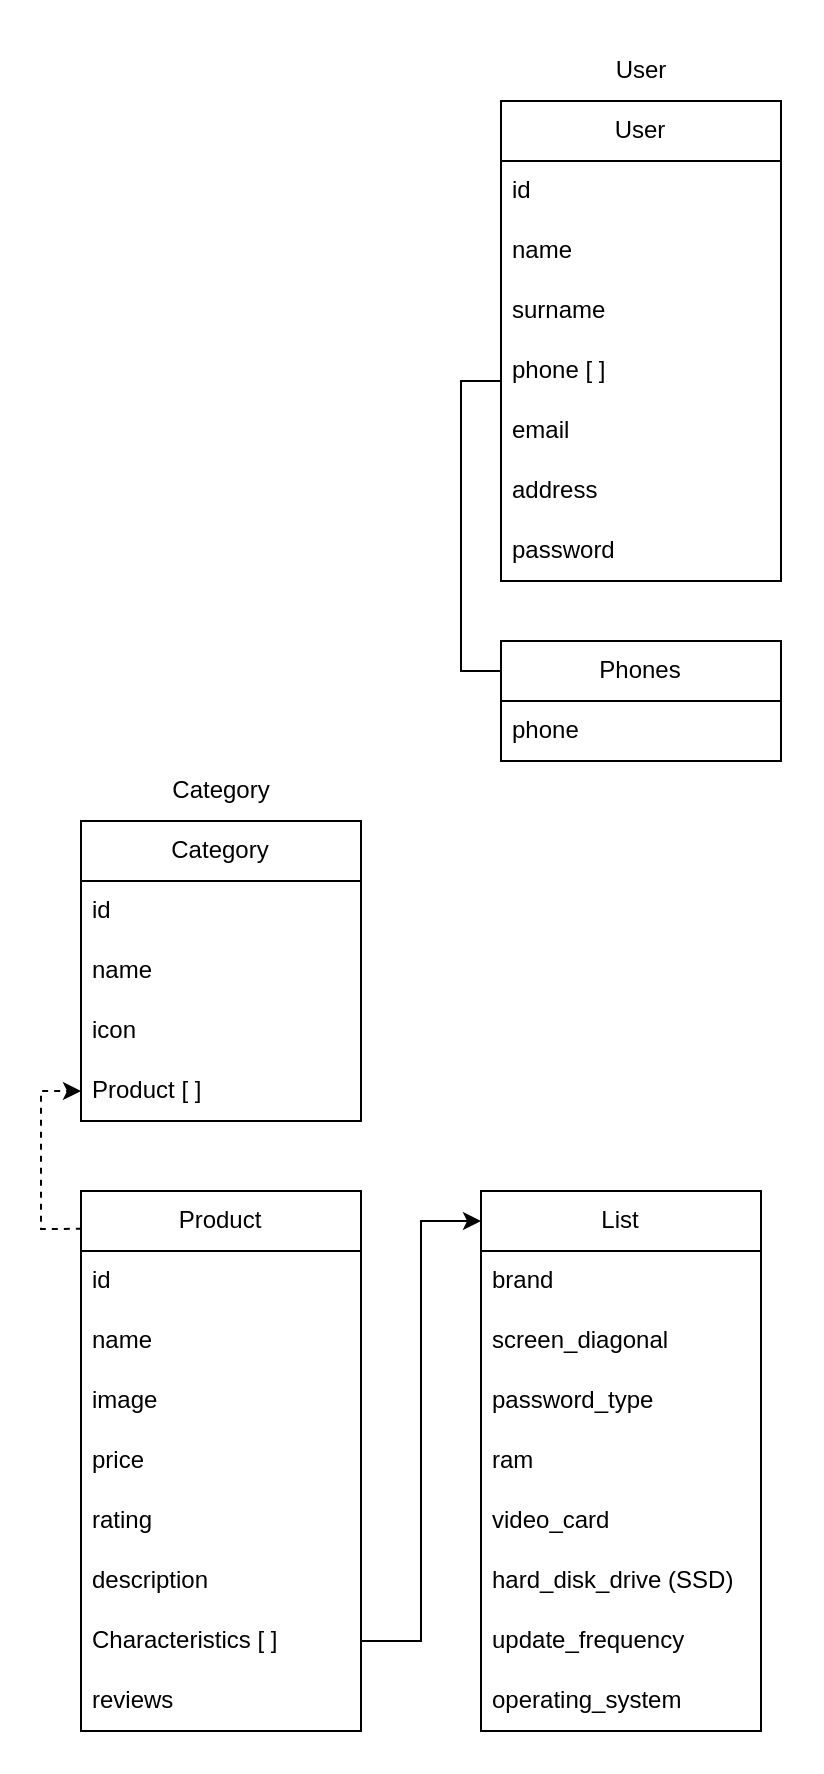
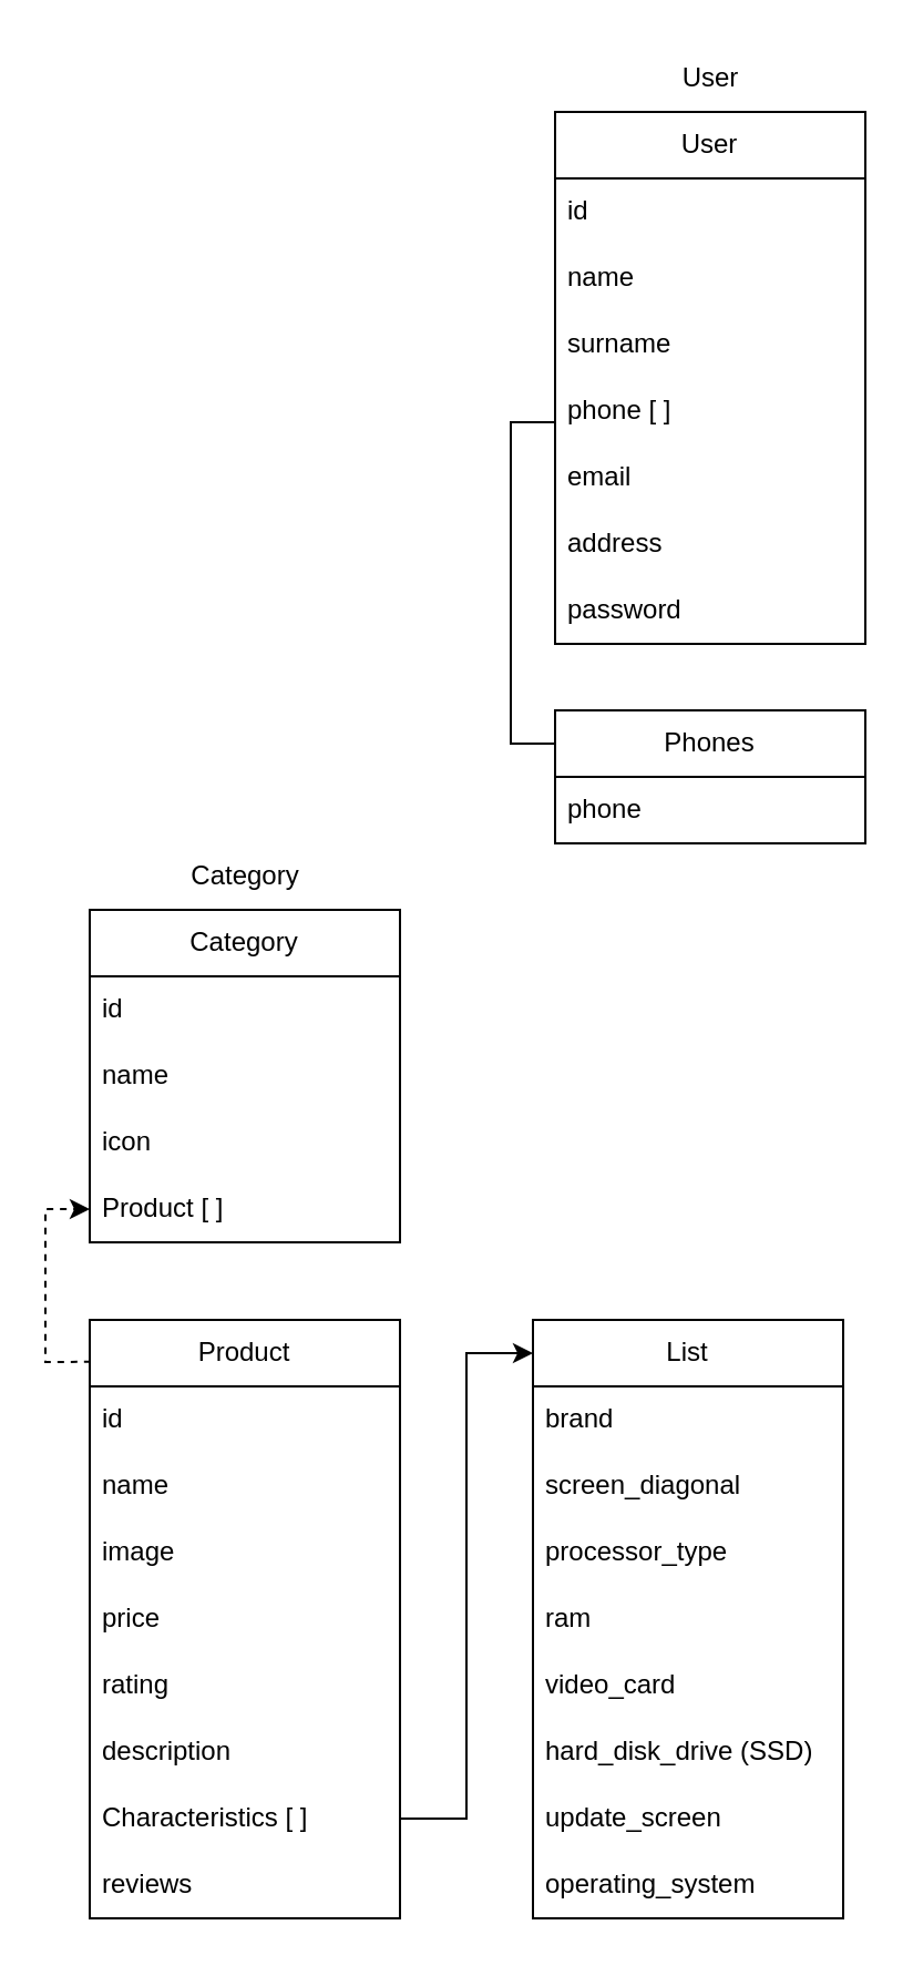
- <mxCell id="32" value="password_type" style="text;strokeColor=none;fillColor=none;align=left;verticalAlign=middle;spacingLeft=4;spacingRight=4;overflow=hidden;points=[[0,0.5],[1,0.5]];portConstraint=eastwest;rotatable=0;whiteSpace=wrap;html=1;" vertex="1" parent="29"><mxGeometry y="90" width="140" height="30" as="geometry" /></mxCell>
+ <mxCell id="32" value="processor_type" style="text;strokeColor=none;fillColor=none;align=left;verticalAlign=middle;spacingLeft=4;spacingRight=4;overflow=hidden;points=[[0,0.5],[1,0.5]];portConstraint=eastwest;rotatable=0;whiteSpace=wrap;html=1;" vertex="1" parent="29"><mxGeometry y="90" width="140" height="30" as="geometry" /></mxCell>
- <mxCell id="36" value="update_frequency" style="text;strokeColor=none;fillColor=none;align=left;verticalAlign=middle;spacingLeft=4;spacingRight=4;overflow=hidden;points=[[0,0.5],[1,0.5]];portConstraint=eastwest;rotatable=0;whiteSpace=wrap;html=1;" vertex="1" parent="29"><mxGeometry y="210" width="140" height="30" as="geometry" /></mxCell>
+ <mxCell id="36" value="update_screen" style="text;strokeColor=none;fillColor=none;align=left;verticalAlign=middle;spacingLeft=4;spacingRight=4;overflow=hidden;points=[[0,0.5],[1,0.5]];portConstraint=eastwest;rotatable=0;whiteSpace=wrap;html=1;" vertex="1" parent="29"><mxGeometry y="210" width="140" height="30" as="geometry" /></mxCell>
